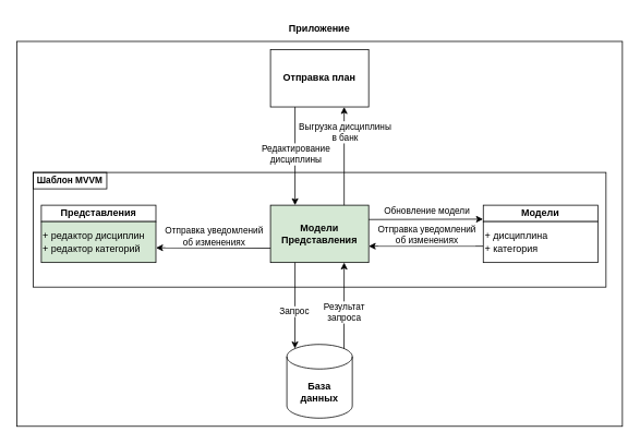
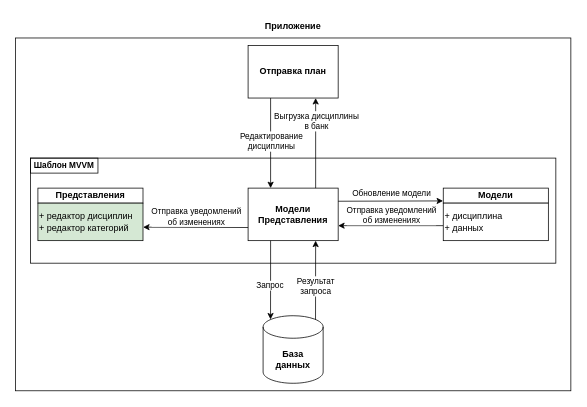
- <mxCell id="4" value="&lt;b&gt;Модели&lt;br&gt;Представления&lt;br&gt;&lt;/b&gt;" style="rounded=0;whiteSpace=wrap;html=1;fillColor=#d5e8d4;" parent="1" vertex="1"><mxGeometry x="330" y="250" width="120" height="70" as="geometry" /></mxCell>
+ <mxCell id="4" value="&lt;b&gt;Модели&lt;br&gt;Представления&lt;br&gt;&lt;/b&gt;" style="rounded=0;whiteSpace=wrap;html=1;" parent="1" vertex="1"><mxGeometry x="330" y="250" width="120" height="70" as="geometry" /></mxCell>
- <mxCell id="28" value="&lt;div&gt;&lt;span&gt;+ дисциплина&lt;/span&gt;&lt;/div&gt;&lt;div&gt;&lt;span&gt;+ категория&lt;/span&gt;&lt;/div&gt;" style="rounded=0;whiteSpace=wrap;html=1;align=left;" vertex="1" parent="26"><mxGeometry y="20" width="140" height="50" as="geometry" /></mxCell>
+ <mxCell id="28" value="&lt;div&gt;&lt;span&gt;+ дисциплина&lt;/span&gt;&lt;/div&gt;&lt;div&gt;&lt;span&gt;+ данных&lt;/span&gt;&lt;/div&gt;" style="rounded=0;whiteSpace=wrap;html=1;align=left;" vertex="1" parent="26"><mxGeometry y="20" width="140" height="50" as="geometry" /></mxCell>
